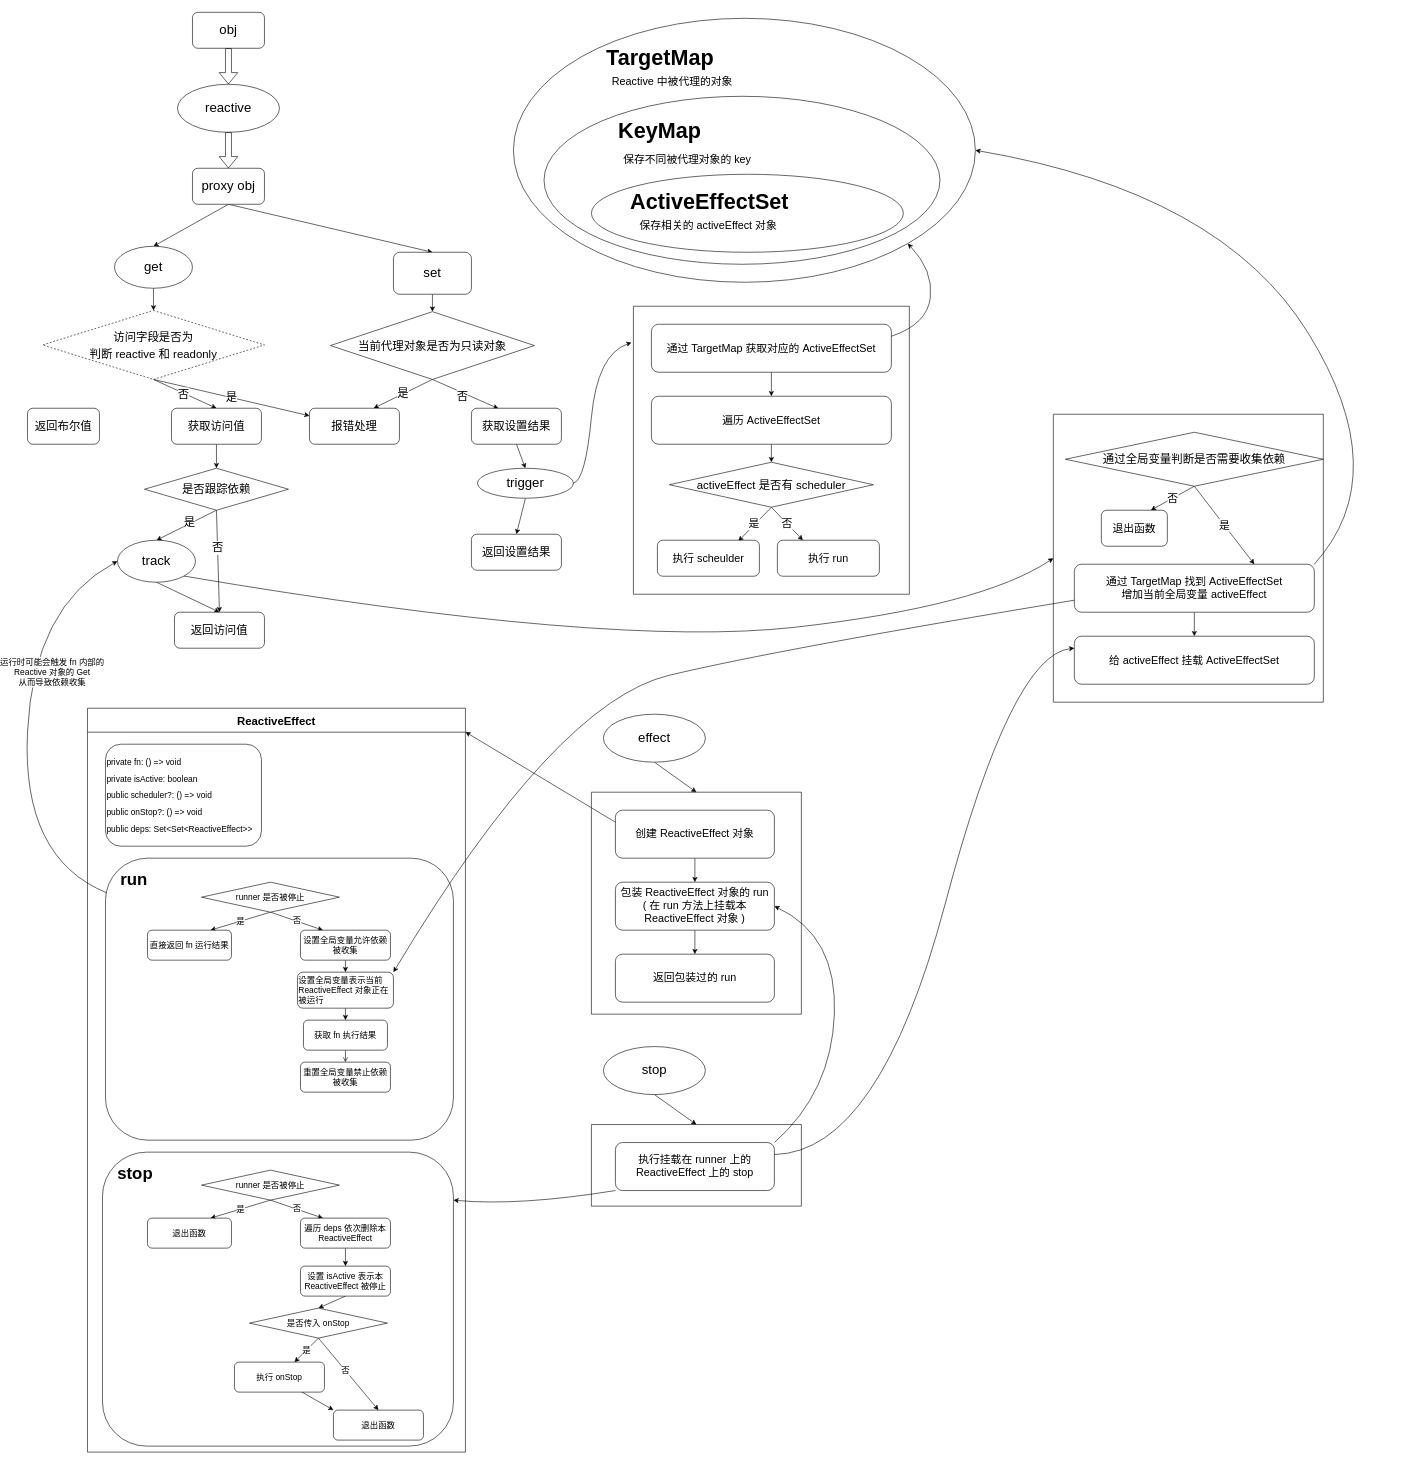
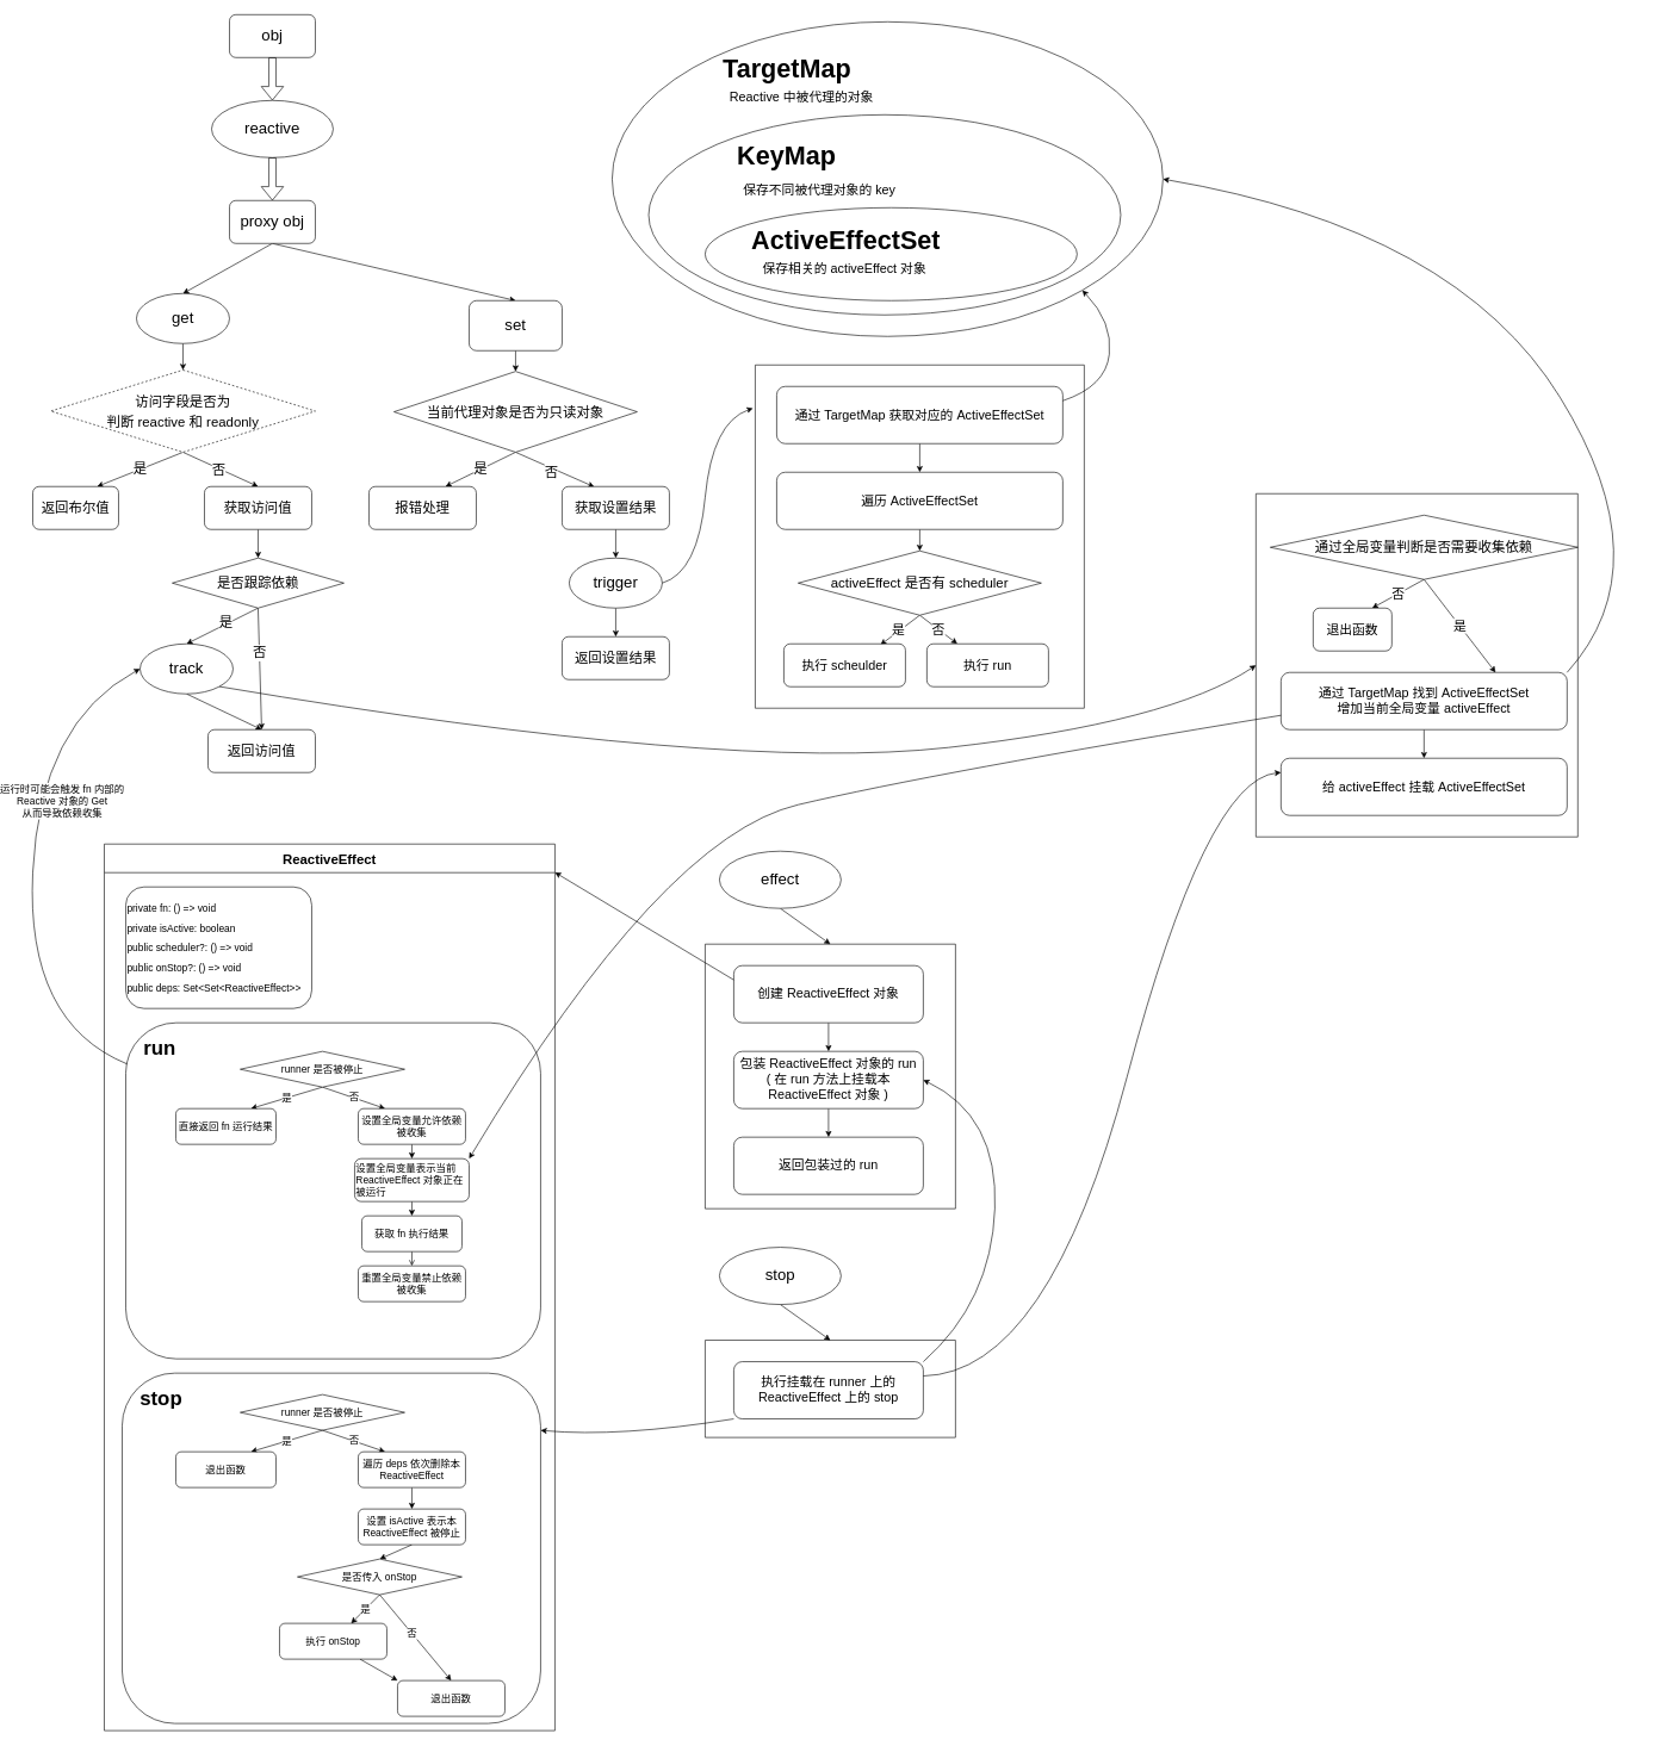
- <mxCell id="15" value="是" style="edgeStyle=none;html=1;exitX=0.5;exitY=1;exitDx=0;exitDy=0;fontSize=19;" edge="1" parent="1" source="18" target="34"><mxGeometry relative="1" as="geometry" /></mxCell>
+ <mxCell id="15" value="是" style="edgeStyle=none;html=1;exitX=0.5;exitY=1;exitDx=0;exitDy=0;entryX=0.75;entryY=0;entryDx=0;entryDy=0;fontSize=19;" edge="1" parent="1" source="18" target="19"><mxGeometry relative="1" as="geometry" /></mxCell>
- <mxCell id="39" value="&lt;font style=&quot;font-size: 22px&quot;&gt;trigger&lt;/font&gt;" style="ellipse;whiteSpace=wrap;html=1;" vertex="1" parent="1"><mxGeometry x="780" y="780" width="160" height="50" as="geometry" /></mxCell>
+ <mxCell id="39" value="&lt;font style=&quot;font-size: 22px&quot;&gt;trigger&lt;/font&gt;" style="ellipse;whiteSpace=wrap;html=1;" vertex="1" parent="1"><mxGeometry x="780" y="780" width="130" height="70" as="geometry" /></mxCell>
- <mxCell id="108" value="&lt;span style=&quot;font-size: 19px&quot;&gt;activeEffect 是否有 scheduler&lt;/span&gt;" style="rhombus;whiteSpace=wrap;html=1;fontSize=22;" vertex="1" parent="99"><mxGeometry x="60" y="260" width="340" height="75" as="geometry" /></mxCell>
+ <mxCell id="108" value="&lt;span style=&quot;font-size: 19px&quot;&gt;activeEffect 是否有 scheduler&lt;/span&gt;" style="rhombus;whiteSpace=wrap;html=1;fontSize=22;" vertex="1" parent="99"><mxGeometry x="60" y="260" width="340" height="90" as="geometry" /></mxCell>
